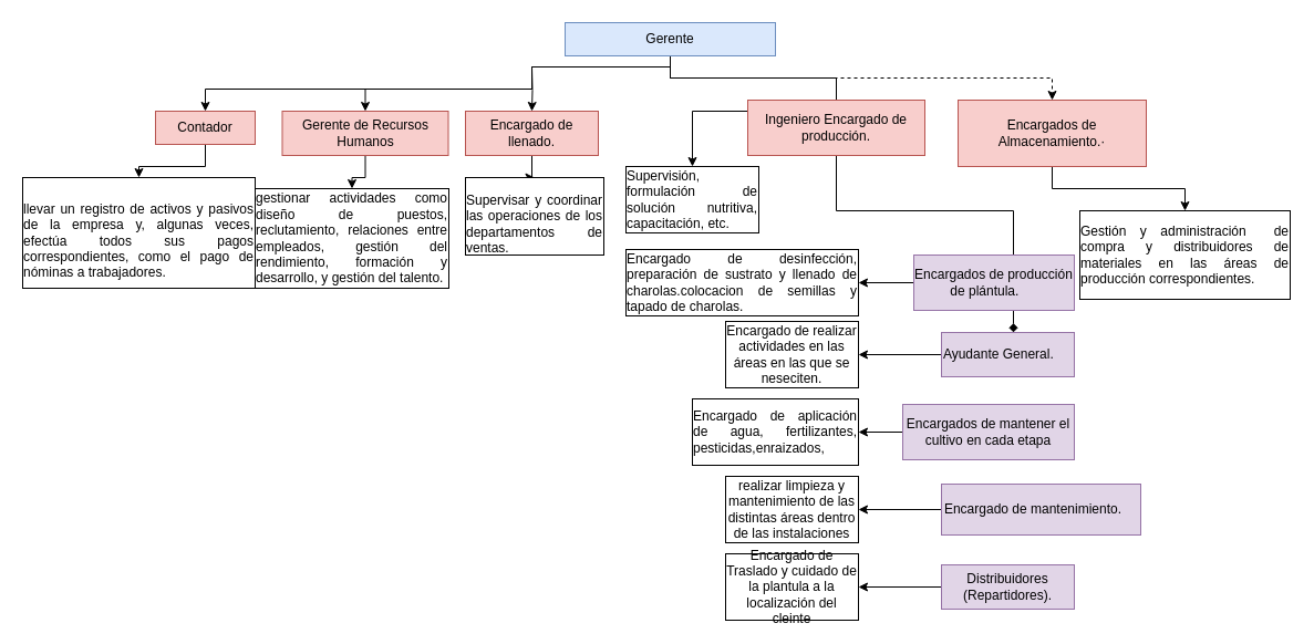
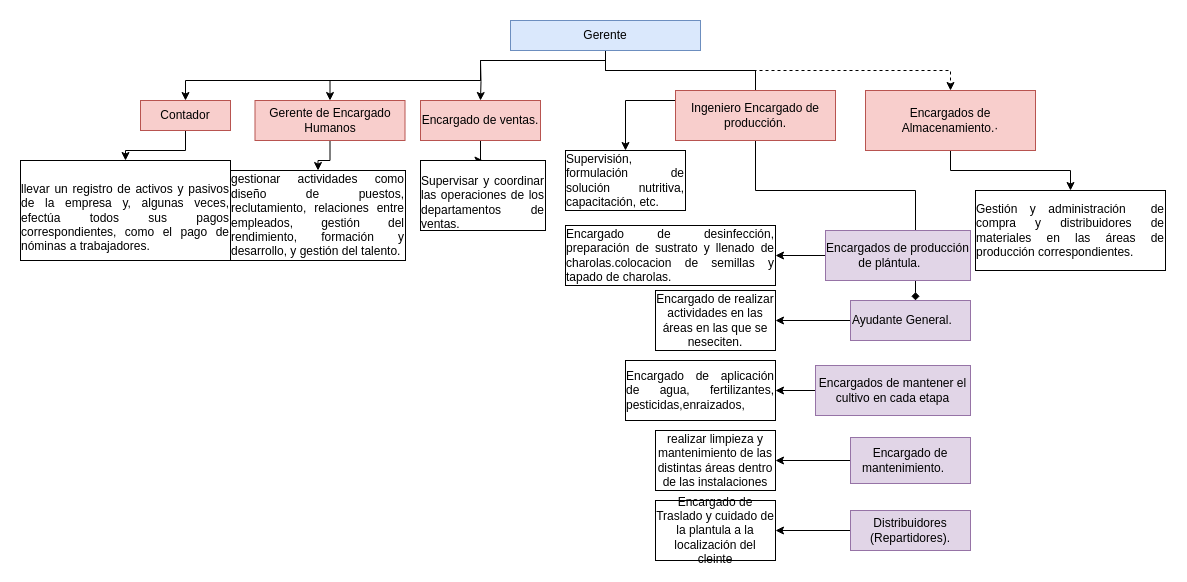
- <mxCell id="14" value="Gerente de Recursos Humanos" style="rounded=0;whiteSpace=wrap;html=1;fillColor=#f8cecc;strokeColor=#b85450;" vertex="1" parent="1"><mxGeometry x="254.5" y="100" width="150" height="40" as="geometry" /></mxCell>
+ <mxCell id="14" value="Gerente de Encargado Humanos" style="rounded=0;whiteSpace=wrap;html=1;fillColor=#f8cecc;strokeColor=#b85450;" vertex="1" parent="1"><mxGeometry x="254.5" y="100" width="150" height="40" as="geometry" /></mxCell>
- <mxCell id="20" value="Encargado de llenado.&lt;span&gt;&lt;span style=&quot;mso-list:Ignore&quot;&gt;&lt;span style=&quot;font:7.0pt &amp;quot;Times New Roman&amp;quot;&quot;&gt; &lt;br&gt;&lt;/span&gt;&lt;/span&gt;&lt;/span&gt;" style="rounded=0;whiteSpace=wrap;html=1;fillColor=#f8cecc;strokeColor=#b85450;" vertex="1" parent="1"><mxGeometry x="420" y="100" width="120" height="40" as="geometry" /></mxCell>
+ <mxCell id="20" value="Encargado de ventas.&lt;span&gt;&lt;span style=&quot;mso-list:Ignore&quot;&gt;&lt;span style=&quot;font:7.0pt &amp;quot;Times New Roman&amp;quot;&quot;&gt; &lt;br&gt;&lt;/span&gt;&lt;/span&gt;&lt;/span&gt;" style="rounded=0;whiteSpace=wrap;html=1;fillColor=#f8cecc;strokeColor=#b85450;" vertex="1" parent="1"><mxGeometry x="420" y="100" width="120" height="40" as="geometry" /></mxCell>
- <mxCell id="27" value="&lt;span&gt;&lt;/span&gt;Encargado de mantenimiento.&lt;span&gt;&lt;span style=&quot;mso-list:Ignore&quot;&gt;&lt;span style=&quot;font:7.0pt &amp;quot;Times New Roman&amp;quot;&quot;&gt;&amp;nbsp;&amp;nbsp;&amp;nbsp;&amp;nbsp;&amp;nbsp;&amp;nbsp; &lt;/span&gt;&lt;/span&gt;&lt;/span&gt;" style="rounded=0;whiteSpace=wrap;html=1;fillColor=#e1d5e7;strokeColor=#9673a6;" vertex="1" parent="1"><mxGeometry x="850" y="437" width="180" height="46" as="geometry" /></mxCell>
+ <mxCell id="27" value="&lt;span&gt;&lt;/span&gt;Encargado de mantenimiento.&lt;span&gt;&lt;span style=&quot;mso-list:Ignore&quot;&gt;&lt;span style=&quot;font:7.0pt &amp;quot;Times New Roman&amp;quot;&quot;&gt;&amp;nbsp;&amp;nbsp;&amp;nbsp;&amp;nbsp;&amp;nbsp;&amp;nbsp; &lt;/span&gt;&lt;/span&gt;&lt;/span&gt;" style="rounded=0;whiteSpace=wrap;html=1;fillColor=#e1d5e7;strokeColor=#9673a6;" vertex="1" parent="1"><mxGeometry x="850" y="437" width="120" height="46" as="geometry" /></mxCell>
